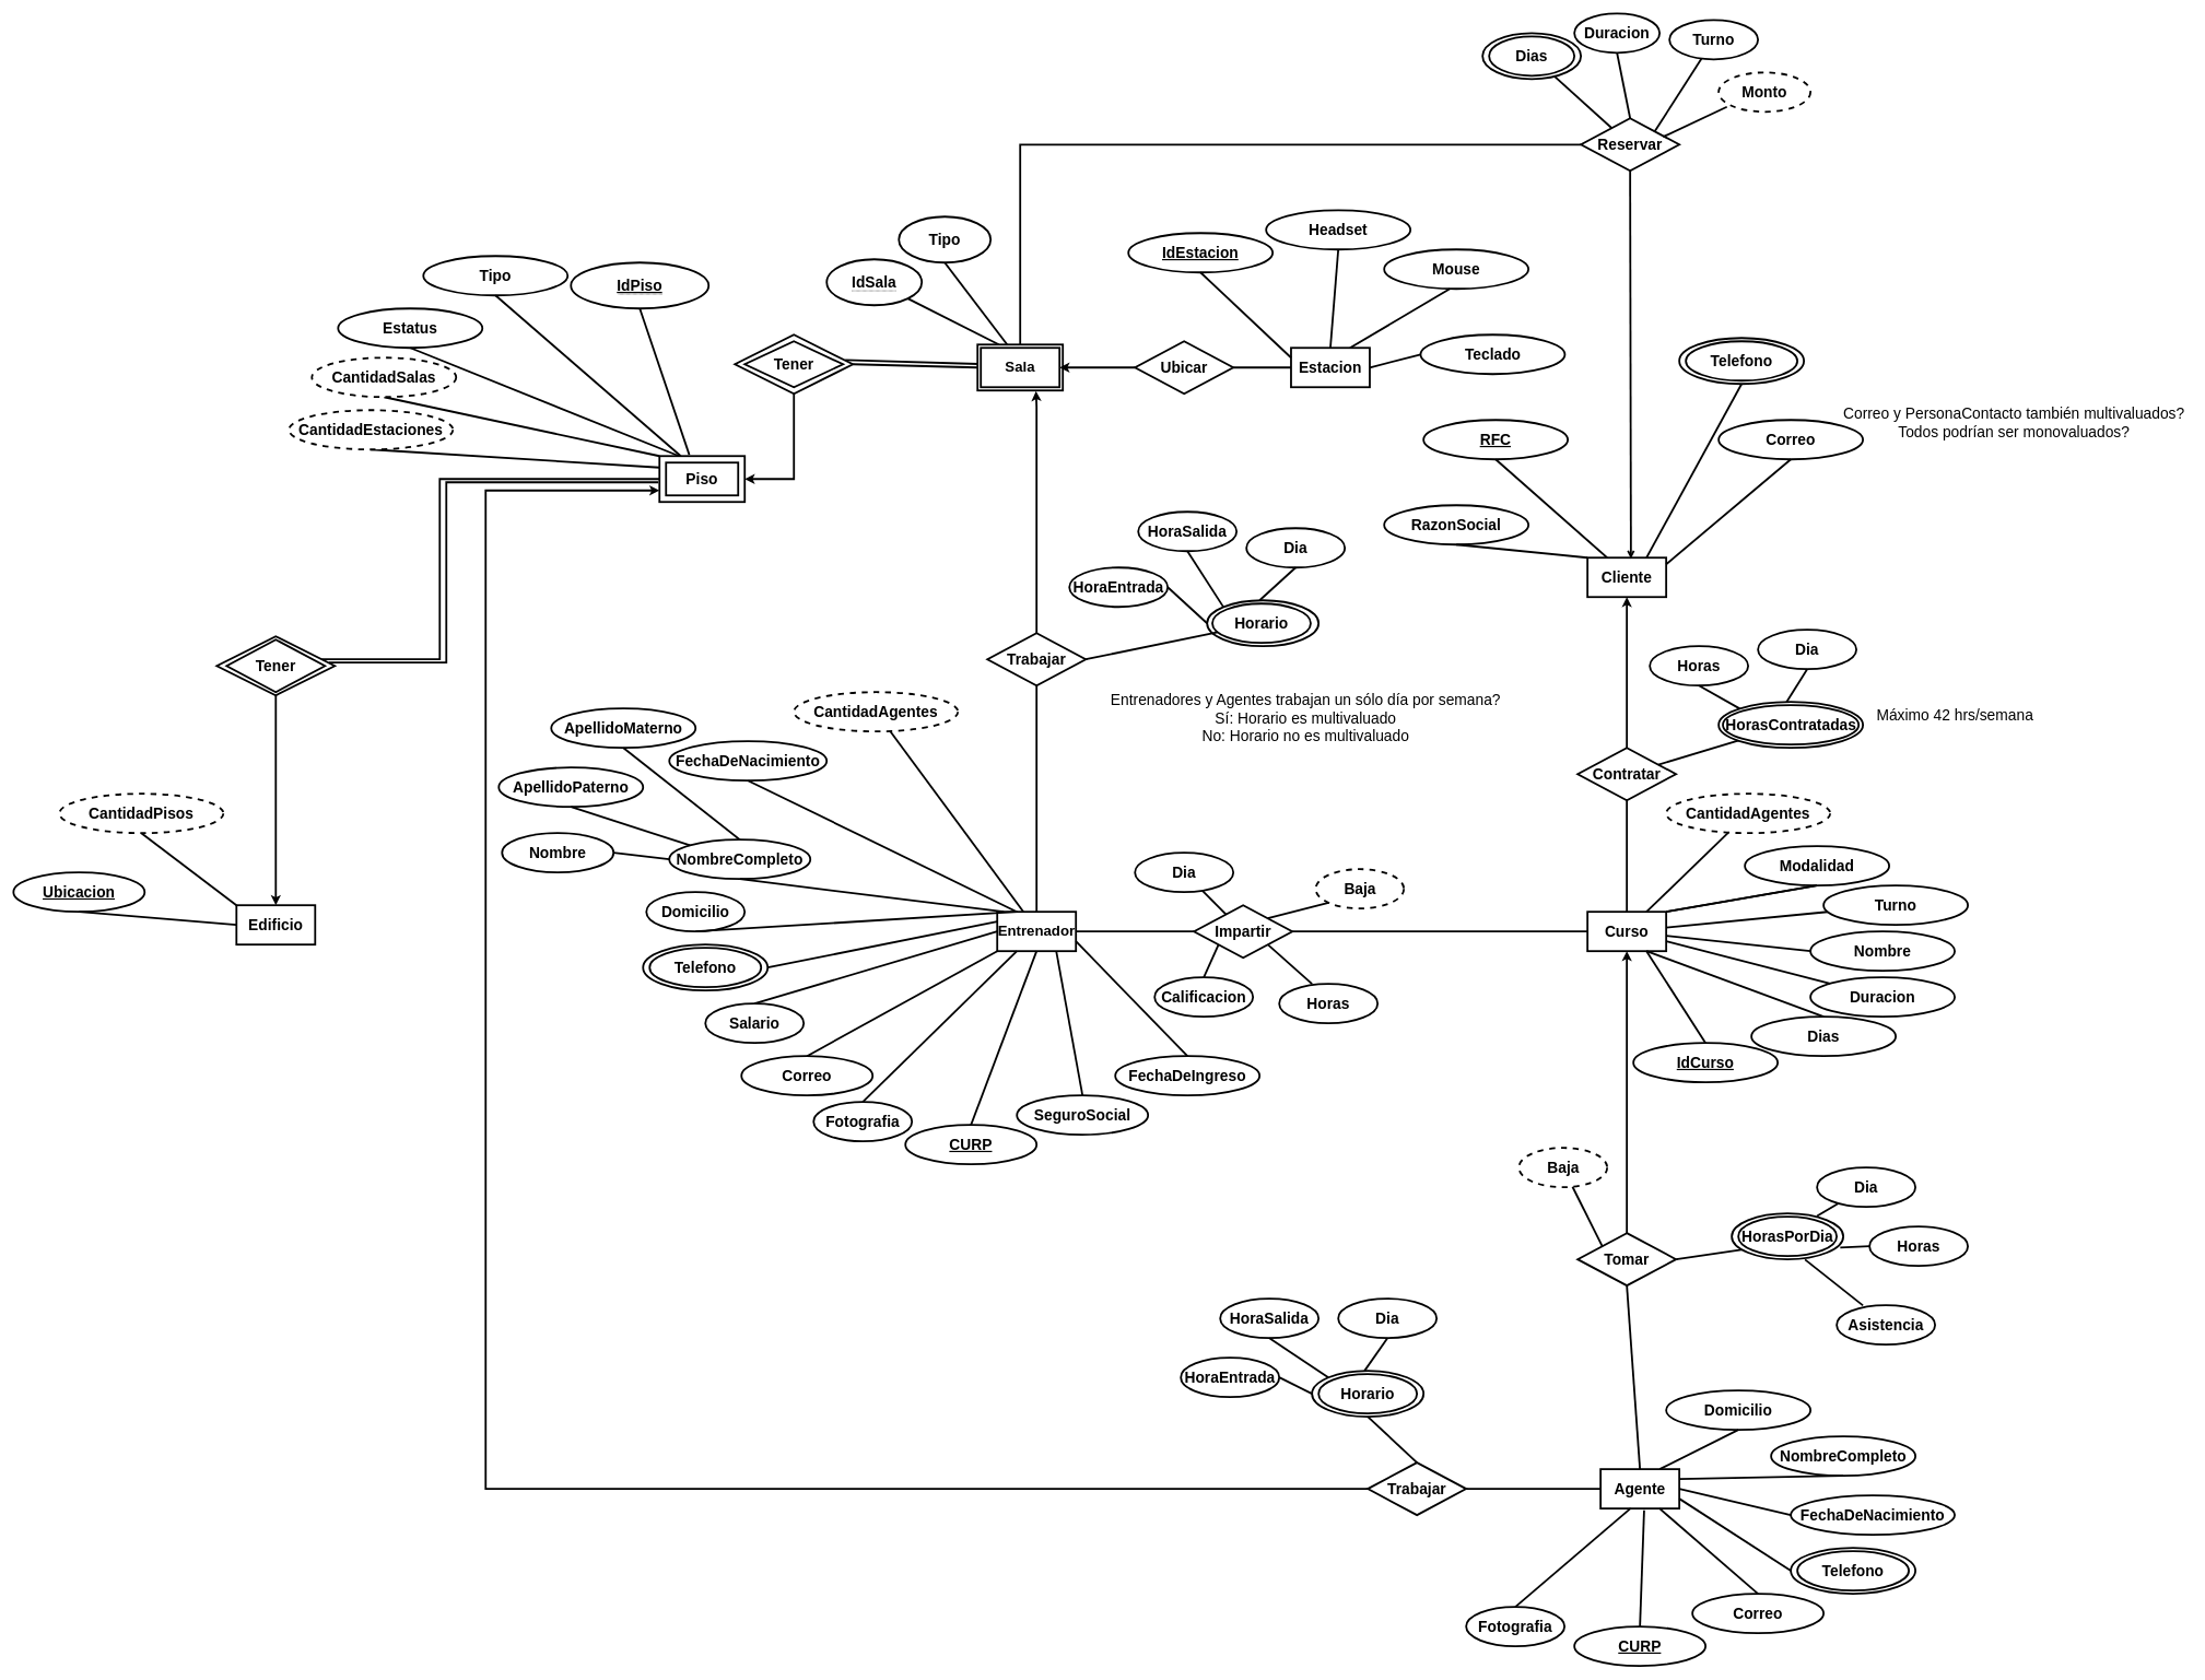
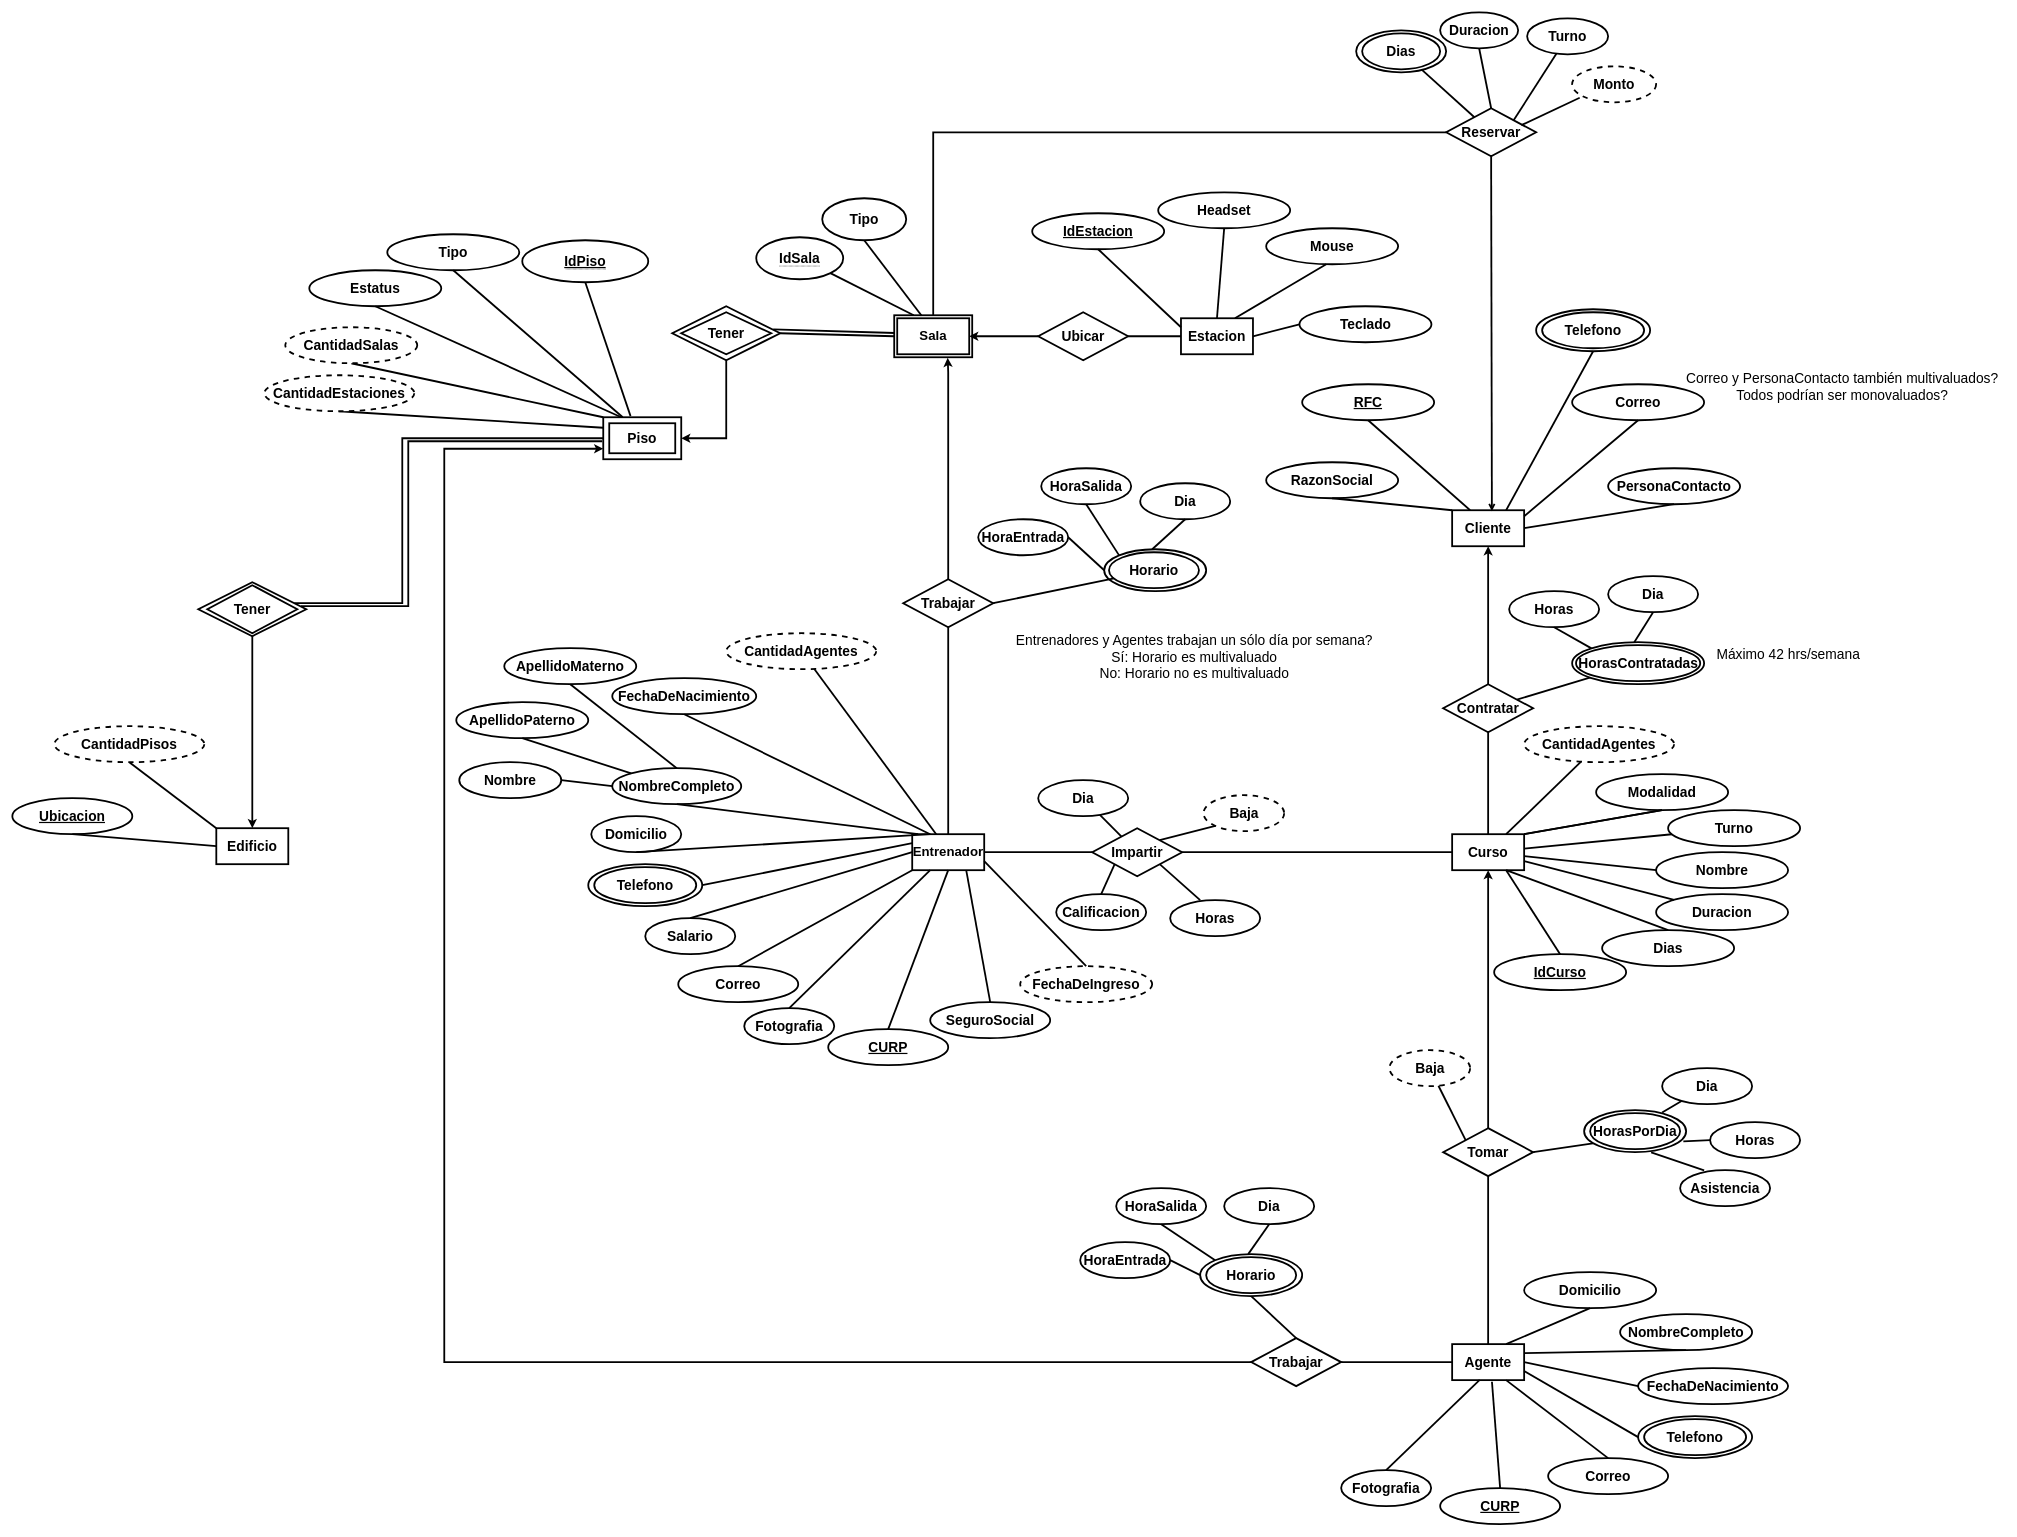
- <mxCell id="70" value="Estatus" style="ellipse;whiteSpace=wrap;html=1;strokeWidth=3;fontSize=23;fontStyle=1" parent="1" vertex="1"><mxGeometry x="515" y="470" width="220" height="60" as="geometry" /></mxCell>
+ <mxCell id="70" value="Estatus" style="ellipse;whiteSpace=wrap;html=1;strokeWidth=3;fontSize=23;fontStyle=1" parent="1" vertex="1"><mxGeometry x="515" y="450" width="220" height="60" as="geometry" /></mxCell>
+ <mxCell id="107" value="PersonaContacto" style="ellipse;whiteSpace=wrap;html=1;strokeWidth=3;fontSize=23;fontStyle=1" parent="1" vertex="1"><mxGeometry x="2680" y="780" width="220" height="60" as="geometry" /></mxCell>
+ <mxCell id="115" value="" style="endArrow=none;html=1;rounded=0;strokeWidth=3;fontSize=23;elbow=vertical;exitX=0.5;exitY=1;exitDx=0;exitDy=0;fontStyle=1;entryX=1;entryY=0.5;entryDx=0;entryDy=0;" parent="1" source="107" target="7" edge="1"><mxGeometry width="50" height="50" relative="1" as="geometry"><mxPoint x="2885" y="650" as="sourcePoint" /><mxPoint x="2665" y="850" as="targetPoint" /></mxGeometry></mxCell>
- <mxCell id="42" value="FechaDeIngreso" style="ellipse;whiteSpace=wrap;html=1;strokeWidth=3;fontSize=23;fontStyle=1" parent="1" vertex="1"><mxGeometry x="1700" y="1610" width="220" height="60" as="geometry" /></mxCell>
+ <mxCell id="42" value="FechaDeIngreso" style="ellipse;whiteSpace=wrap;html=1;strokeWidth=3;fontSize=23;fontStyle=1;dashed=1;" parent="1" vertex="1"><mxGeometry x="1700" y="1610" width="220" height="60" as="geometry" /></mxCell>
- <mxCell id="179" value="Asistencia" style="ellipse;whiteSpace=wrap;html=1;strokeWidth=3;fontSize=23;fontStyle=1" parent="1" vertex="1"><mxGeometry x="2800" y="1990" width="150" height="60" as="geometry" /></mxCell>
+ <mxCell id="179" value="Asistencia" style="ellipse;whiteSpace=wrap;html=1;strokeWidth=3;fontSize=23;fontStyle=1" parent="1" vertex="1"><mxGeometry x="2800" y="1950" width="150" height="60" as="geometry" /></mxCell>
- <mxCell id="2" value="&lt;font style=&quot;font-size: 23px;&quot;&gt;Agente&lt;/font&gt;" style="rounded=0;whiteSpace=wrap;html=1;strokeWidth=3;fontStyle=1" parent="1" vertex="1"><mxGeometry x="2440" y="2240" width="120" height="60" as="geometry" /></mxCell>
+ <mxCell id="2" value="&lt;font style=&quot;font-size: 23px;&quot;&gt;Agente&lt;/font&gt;" style="rounded=0;whiteSpace=wrap;html=1;strokeWidth=3;fontStyle=1" parent="1" vertex="1"><mxGeometry x="2420" y="2240" width="120" height="60" as="geometry" /></mxCell>
